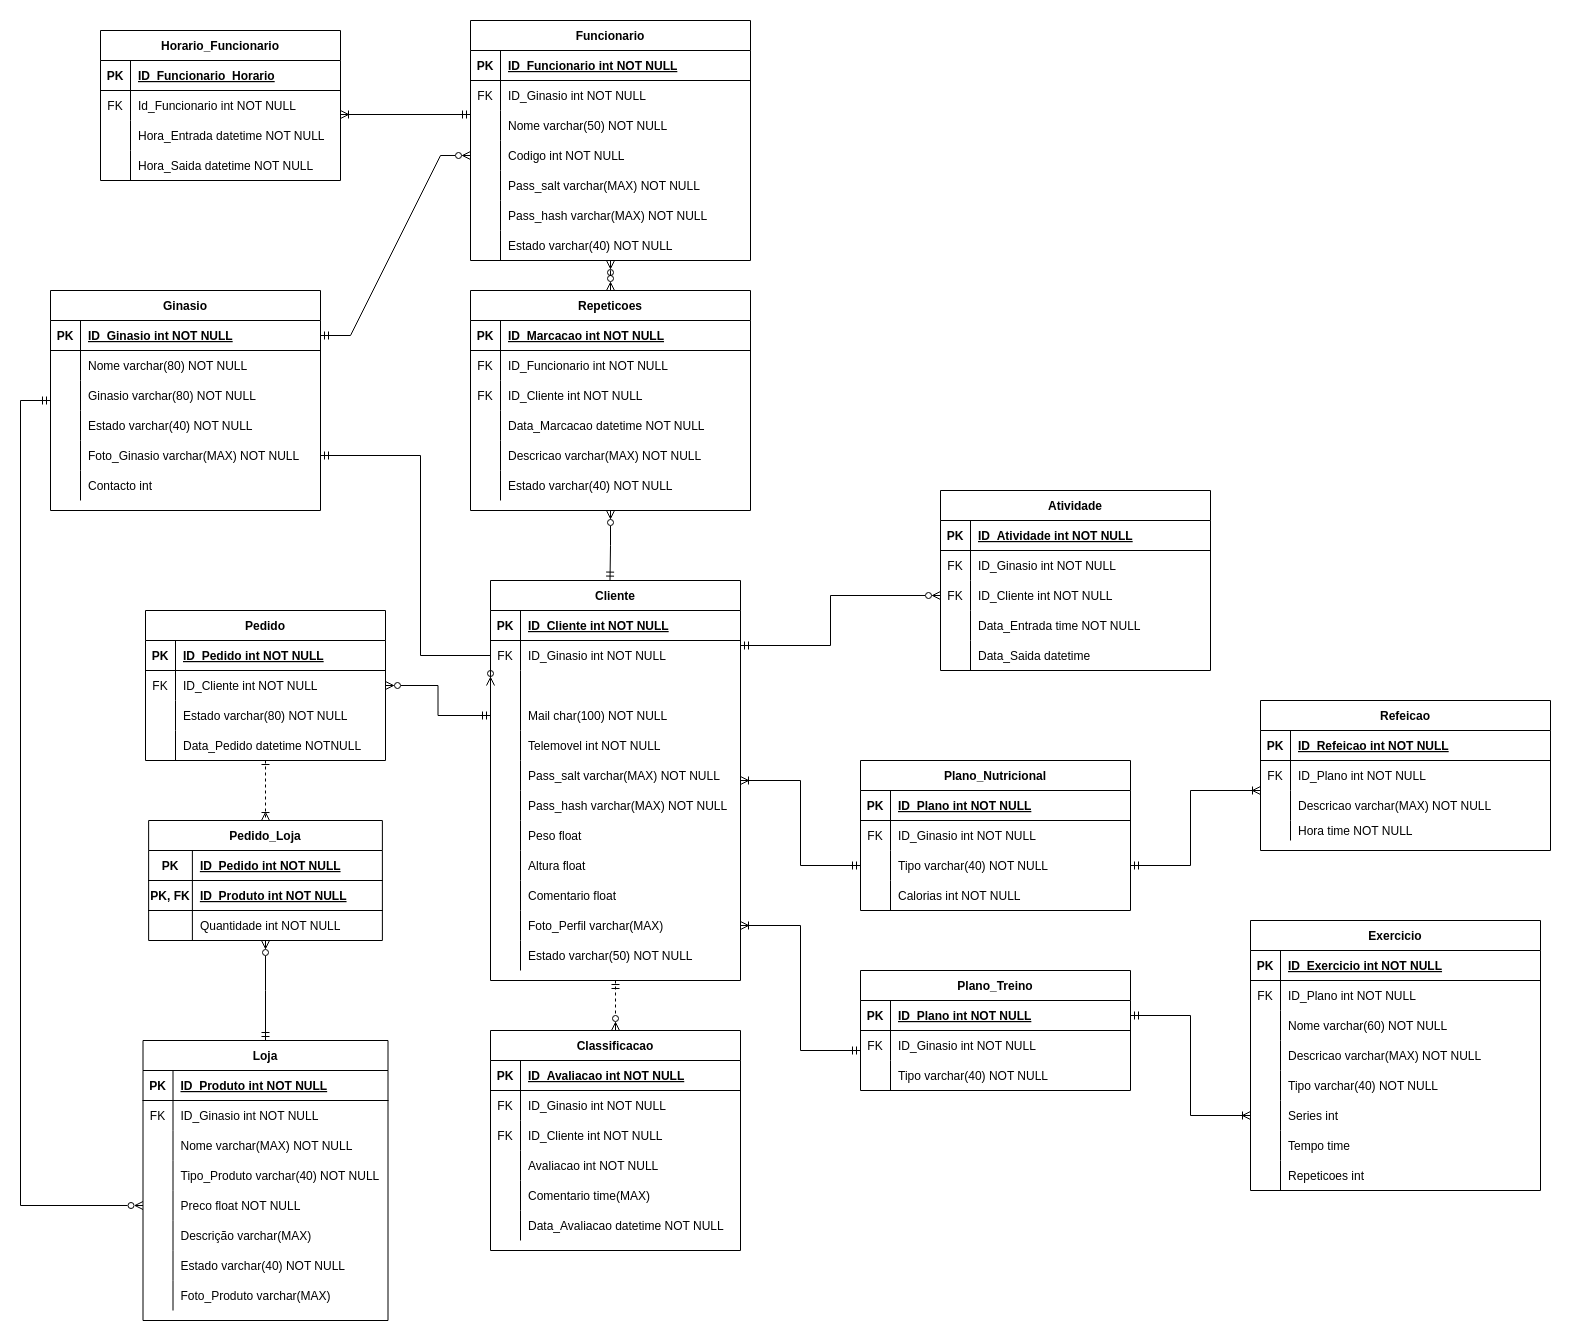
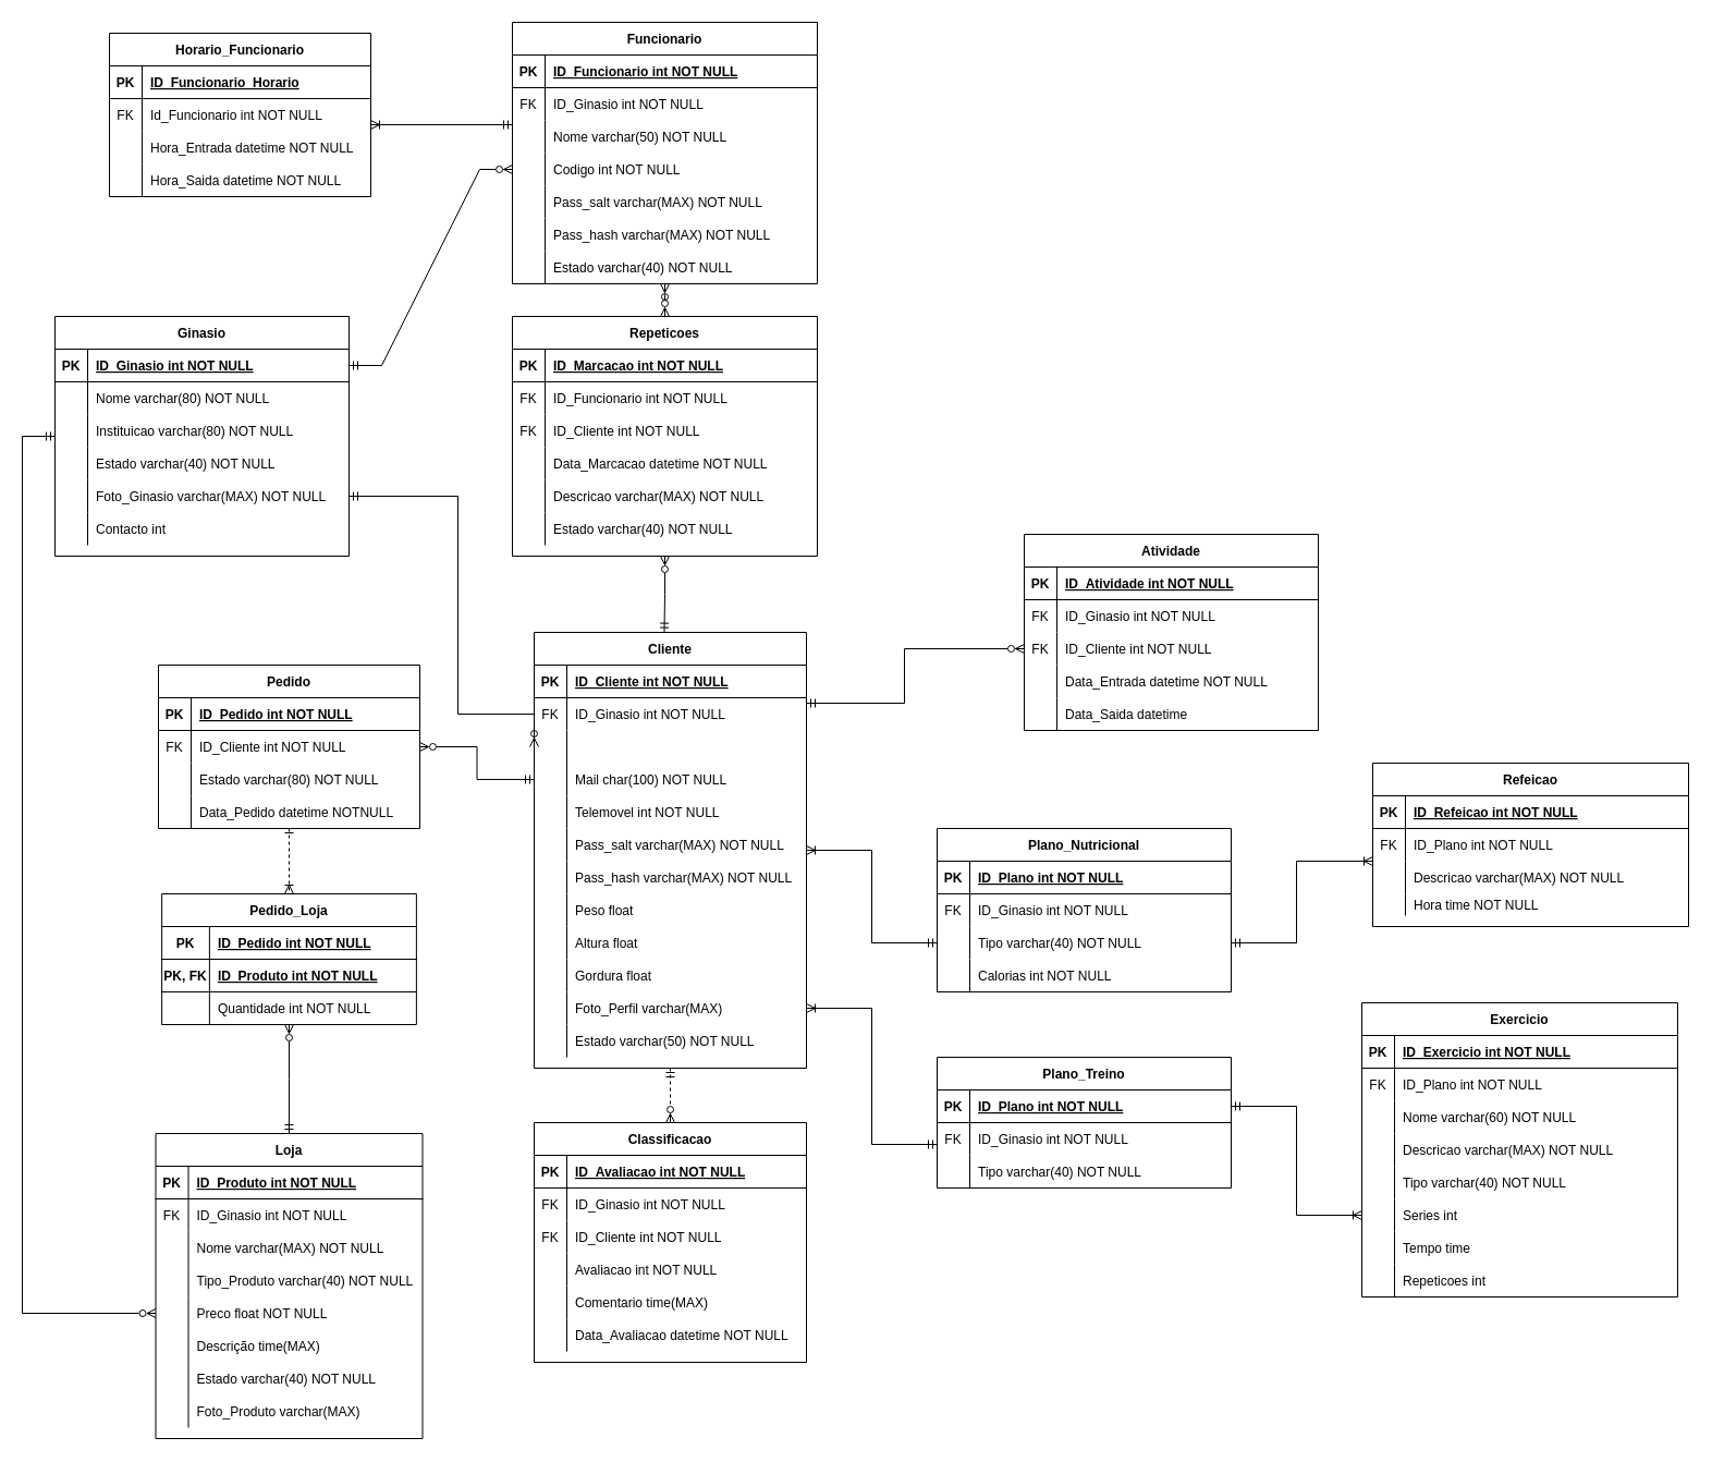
- <mxCell id="258" value="Ginasio varchar(80) NOT NULL" style="shape=partialRectangle;connectable=0;fillColor=none;top=0;left=0;bottom=0;right=0;align=left;spacingLeft=6;overflow=hidden;" parent="256" vertex="1"><mxGeometry x="30" width="240" height="30" as="geometry"><mxRectangle width="240" height="30" as="alternateBounds" /></mxGeometry></mxCell>
+ <mxCell id="258" value="Instituicao varchar(80) NOT NULL" style="shape=partialRectangle;connectable=0;fillColor=none;top=0;left=0;bottom=0;right=0;align=left;spacingLeft=6;overflow=hidden;" parent="256" vertex="1"><mxGeometry x="30" width="240" height="30" as="geometry"><mxRectangle width="240" height="30" as="alternateBounds" /></mxGeometry></mxCell>
- <mxCell id="52" value="Data_Entrada time NOT NULL" style="shape=partialRectangle;connectable=0;fillColor=none;top=0;left=0;bottom=0;right=0;align=left;spacingLeft=6;overflow=hidden;" parent="50" vertex="1"><mxGeometry x="30" width="240" height="30" as="geometry"><mxRectangle width="240" height="30" as="alternateBounds" /></mxGeometry></mxCell>
+ <mxCell id="52" value="Data_Entrada datetime NOT NULL" style="shape=partialRectangle;connectable=0;fillColor=none;top=0;left=0;bottom=0;right=0;align=left;spacingLeft=6;overflow=hidden;" parent="50" vertex="1"><mxGeometry x="30" width="240" height="30" as="geometry"><mxRectangle width="240" height="30" as="alternateBounds" /></mxGeometry></mxCell>
- <mxCell id="33" value="Comentario float" style="shape=partialRectangle;connectable=0;fillColor=none;top=0;left=0;bottom=0;right=0;align=left;spacingLeft=6;overflow=hidden;" parent="31" vertex="1"><mxGeometry x="30" width="220" height="30" as="geometry"><mxRectangle width="220" height="30" as="alternateBounds" /></mxGeometry></mxCell>
+ <mxCell id="33" value="Gordura float" style="shape=partialRectangle;connectable=0;fillColor=none;top=0;left=0;bottom=0;right=0;align=left;spacingLeft=6;overflow=hidden;" parent="31" vertex="1"><mxGeometry x="30" width="220" height="30" as="geometry"><mxRectangle width="220" height="30" as="alternateBounds" /></mxGeometry></mxCell>
- <mxCell id="90" value="Descrição varchar(MAX)" style="shape=partialRectangle;connectable=0;fillColor=none;top=0;left=0;bottom=0;right=0;align=left;spacingLeft=6;overflow=hidden;" parent="88" vertex="1"><mxGeometry x="30" width="215" height="30" as="geometry"><mxRectangle width="215" height="30" as="alternateBounds" /></mxGeometry></mxCell>
+ <mxCell id="90" value="Descrição time(MAX)" style="shape=partialRectangle;connectable=0;fillColor=none;top=0;left=0;bottom=0;right=0;align=left;spacingLeft=6;overflow=hidden;" parent="88" vertex="1"><mxGeometry x="30" width="215" height="30" as="geometry"><mxRectangle width="215" height="30" as="alternateBounds" /></mxGeometry></mxCell>
